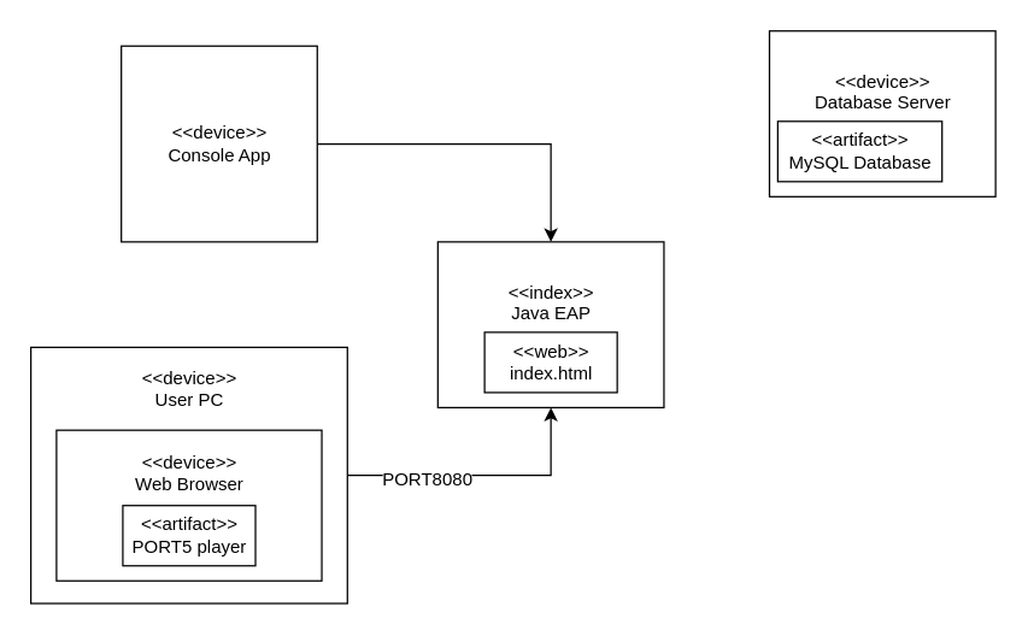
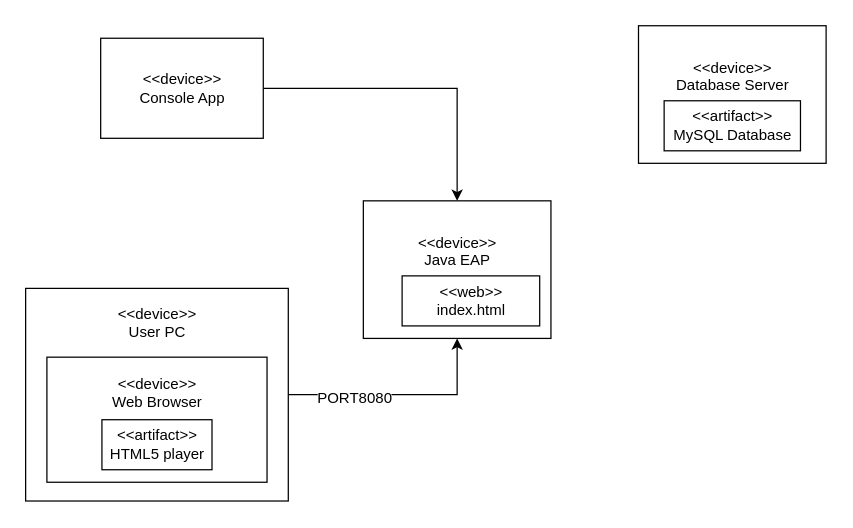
- <mxCell id="10" value="&amp;lt;&amp;lt;device&amp;gt;&amp;gt;&lt;br&gt;Console App" style="html=1;" vertex="1" parent="1"><mxGeometry x="80" y="30" width="130" height="130" as="geometry" /></mxCell>
+ <mxCell id="10" value="&amp;lt;&amp;lt;device&amp;gt;&amp;gt;&lt;br&gt;Console App" style="html=1;" vertex="1" parent="1"><mxGeometry x="80" y="30" width="130" height="80" as="geometry" /></mxCell>
- <mxCell id="12" value="&amp;lt;&amp;lt;artifact&amp;gt;&amp;gt;&lt;br&gt;MySQL Database" style="html=1;" vertex="1" parent="1"><mxGeometry x="515.5" y="80" width="109" height="40" as="geometry" /></mxCell>
+ <mxCell id="12" value="&amp;lt;&amp;lt;artifact&amp;gt;&amp;gt;&lt;br&gt;MySQL Database" style="html=1;" vertex="1" parent="1"><mxGeometry x="530.5" y="80" width="109" height="40" as="geometry" /></mxCell>
- <mxCell id="2" value="&amp;lt;&amp;lt;index&amp;gt;&amp;gt;&lt;br&gt;Java EAP&lt;br&gt;&lt;br&gt;&lt;br&gt;" style="html=1;" vertex="1" parent="1"><mxGeometry x="290" y="160" width="150" height="110" as="geometry" /></mxCell>
+ <mxCell id="2" value="&amp;lt;&amp;lt;device&amp;gt;&amp;gt;&lt;br&gt;Java EAP&lt;br&gt;&lt;br&gt;&lt;br&gt;" style="html=1;" vertex="1" parent="1"><mxGeometry x="290" y="160" width="150" height="110" as="geometry" /></mxCell>
- <mxCell id="3" value="&amp;lt;&amp;lt;web&amp;gt;&amp;gt;&lt;br&gt;index.html" style="html=1;" vertex="1" parent="1"><mxGeometry x="321" y="220" width="88" height="40" as="geometry" /></mxCell>
+ <mxCell id="3" value="&amp;lt;&amp;lt;web&amp;gt;&amp;gt;&lt;br&gt;index.html" style="html=1;" vertex="1" parent="1"><mxGeometry x="321" y="220" width="110" height="40" as="geometry" /></mxCell>
- <mxCell id="8" value="&amp;lt;&amp;lt;artifact&amp;gt;&amp;gt;&lt;br&gt;PORT5 player" style="html=1;" vertex="1" parent="1"><mxGeometry x="81" y="335" width="88" height="40" as="geometry" /></mxCell>
+ <mxCell id="8" value="&amp;lt;&amp;lt;artifact&amp;gt;&amp;gt;&lt;br&gt;HTML5 player" style="html=1;" vertex="1" parent="1"><mxGeometry x="81" y="335" width="88" height="40" as="geometry" /></mxCell>
